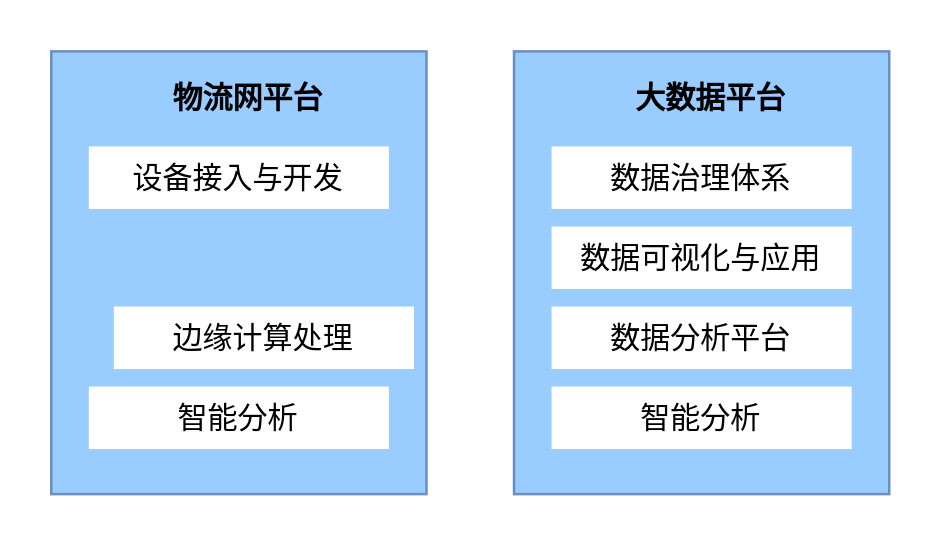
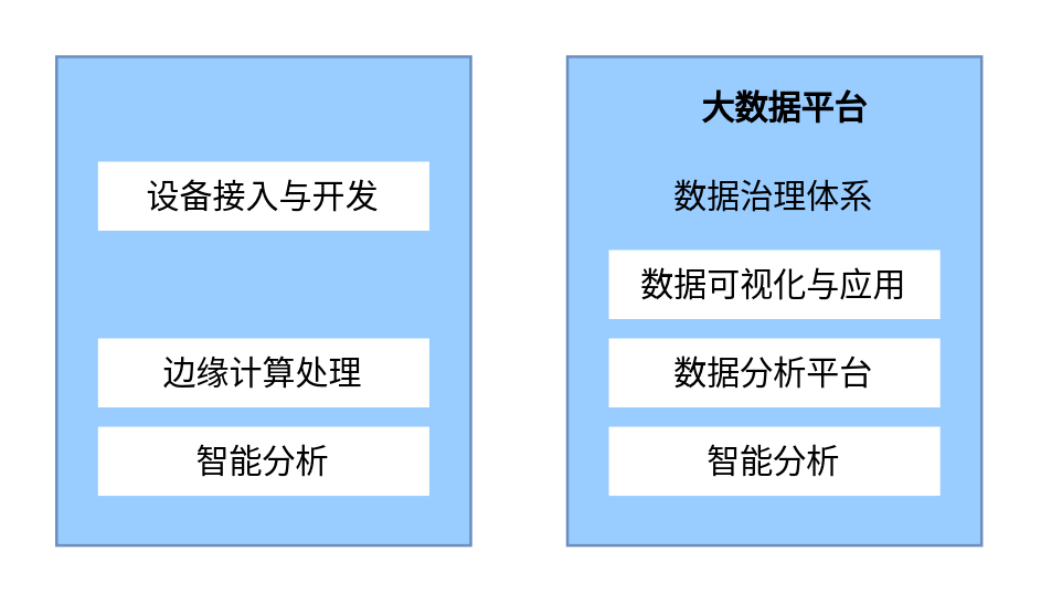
- <mxCell id="4" value="物流网平台" style="text;html=1;strokeColor=none;fillColor=none;align=center;verticalAlign=middle;whiteSpace=wrap;rounded=0;fontStyle=1" vertex="1" parent="1"><mxGeometry x="61" y="24" width="76" height="30" as="geometry" /></mxCell>
- <mxCell id="8" value="数据治理体系" style="rounded=0;whiteSpace=wrap;html=1;strokeColor=none;" vertex="1" parent="1"><mxGeometry x="220" y="58" width="120" height="25" as="geometry" /></mxCell>
+ <mxCell id="8" value="数据治理体系" style="rounded=0;whiteSpace=wrap;html=1;strokeColor=none;fillColor=#99ccff;" vertex="1" parent="1"><mxGeometry x="220" y="58" width="120" height="25" as="geometry" /></mxCell>
- <mxCell id="5" value="边缘计算处理" style="rounded=0;whiteSpace=wrap;html=1;strokeColor=none;" vertex="1" parent="1"><mxGeometry x="45" y="122" width="120" height="25" as="geometry" /></mxCell>
+ <mxCell id="5" value="边缘计算处理" style="rounded=0;whiteSpace=wrap;html=1;strokeColor=none;" vertex="1" parent="1"><mxGeometry x="35" y="122" width="120" height="25" as="geometry" /></mxCell>
